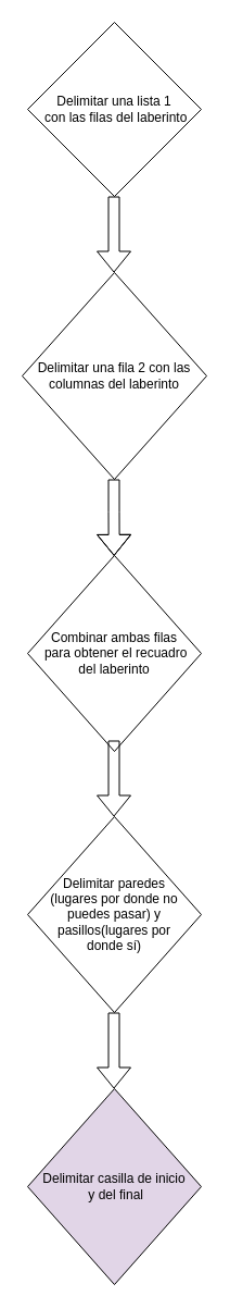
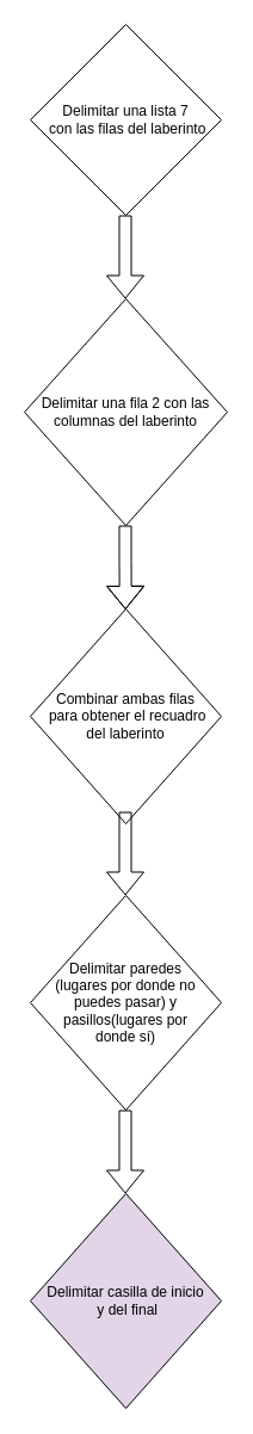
- <mxCell id="2" value="Delimitar una lista 1&lt;br&gt;&amp;nbsp;con las filas del laberinto" style="rhombus;whiteSpace=wrap;html=1;" vertex="1" parent="1"><mxGeometry x="25" y="20" width="160" height="160" as="geometry" /></mxCell>
+ <mxCell id="2" value="Delimitar una lista 7&lt;br&gt;&amp;nbsp;con las filas del laberinto" style="rhombus;whiteSpace=wrap;html=1;" vertex="1" parent="1"><mxGeometry x="25" y="20" width="160" height="160" as="geometry" /></mxCell>
